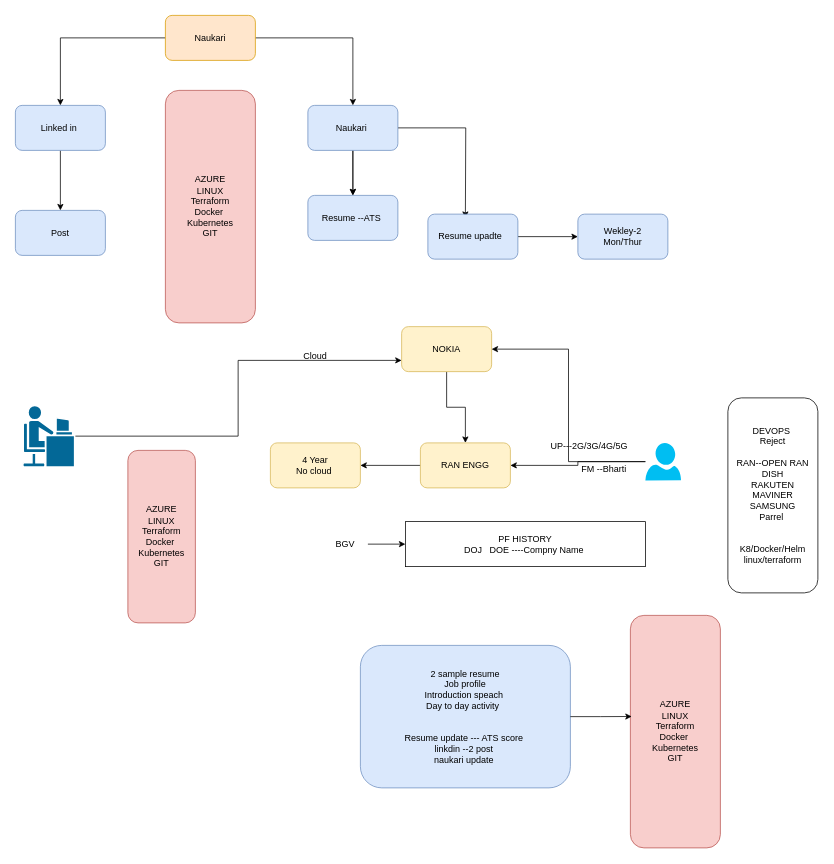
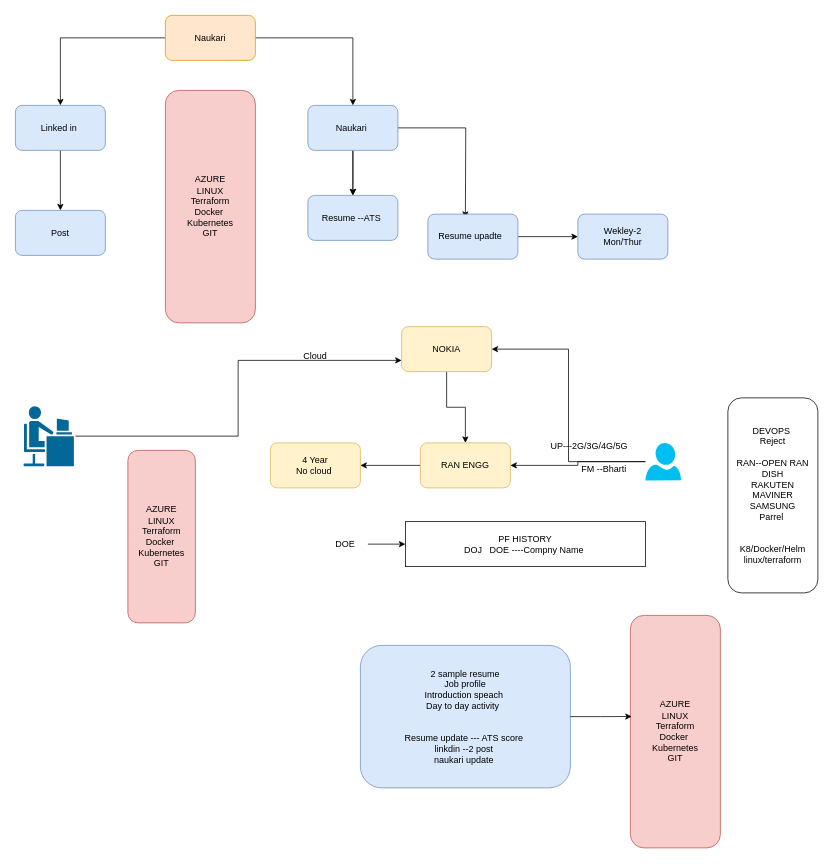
- <mxCell id="33" value="BGV" style="text;html=1;align=center;verticalAlign=middle;whiteSpace=wrap;rounded=0;" vertex="1" parent="1"><mxGeometry x="430" y="710" width="60" height="30" as="geometry" /></mxCell>
+ <mxCell id="33" value="DOE" style="text;html=1;align=center;verticalAlign=middle;whiteSpace=wrap;rounded=0;" vertex="1" parent="1"><mxGeometry x="430" y="710" width="60" height="30" as="geometry" /></mxCell>
